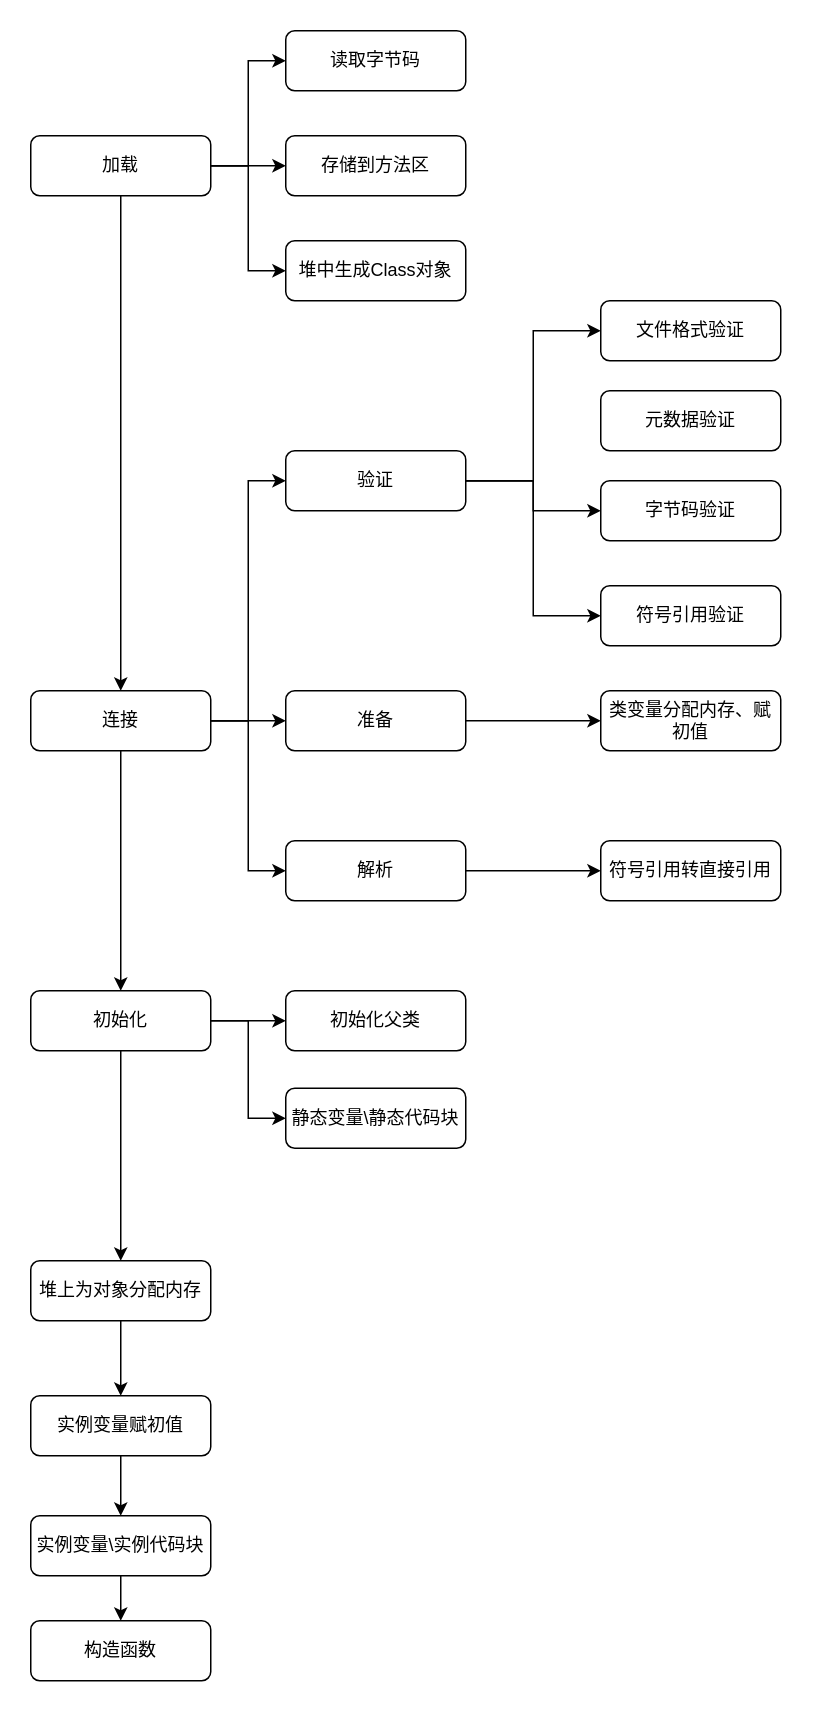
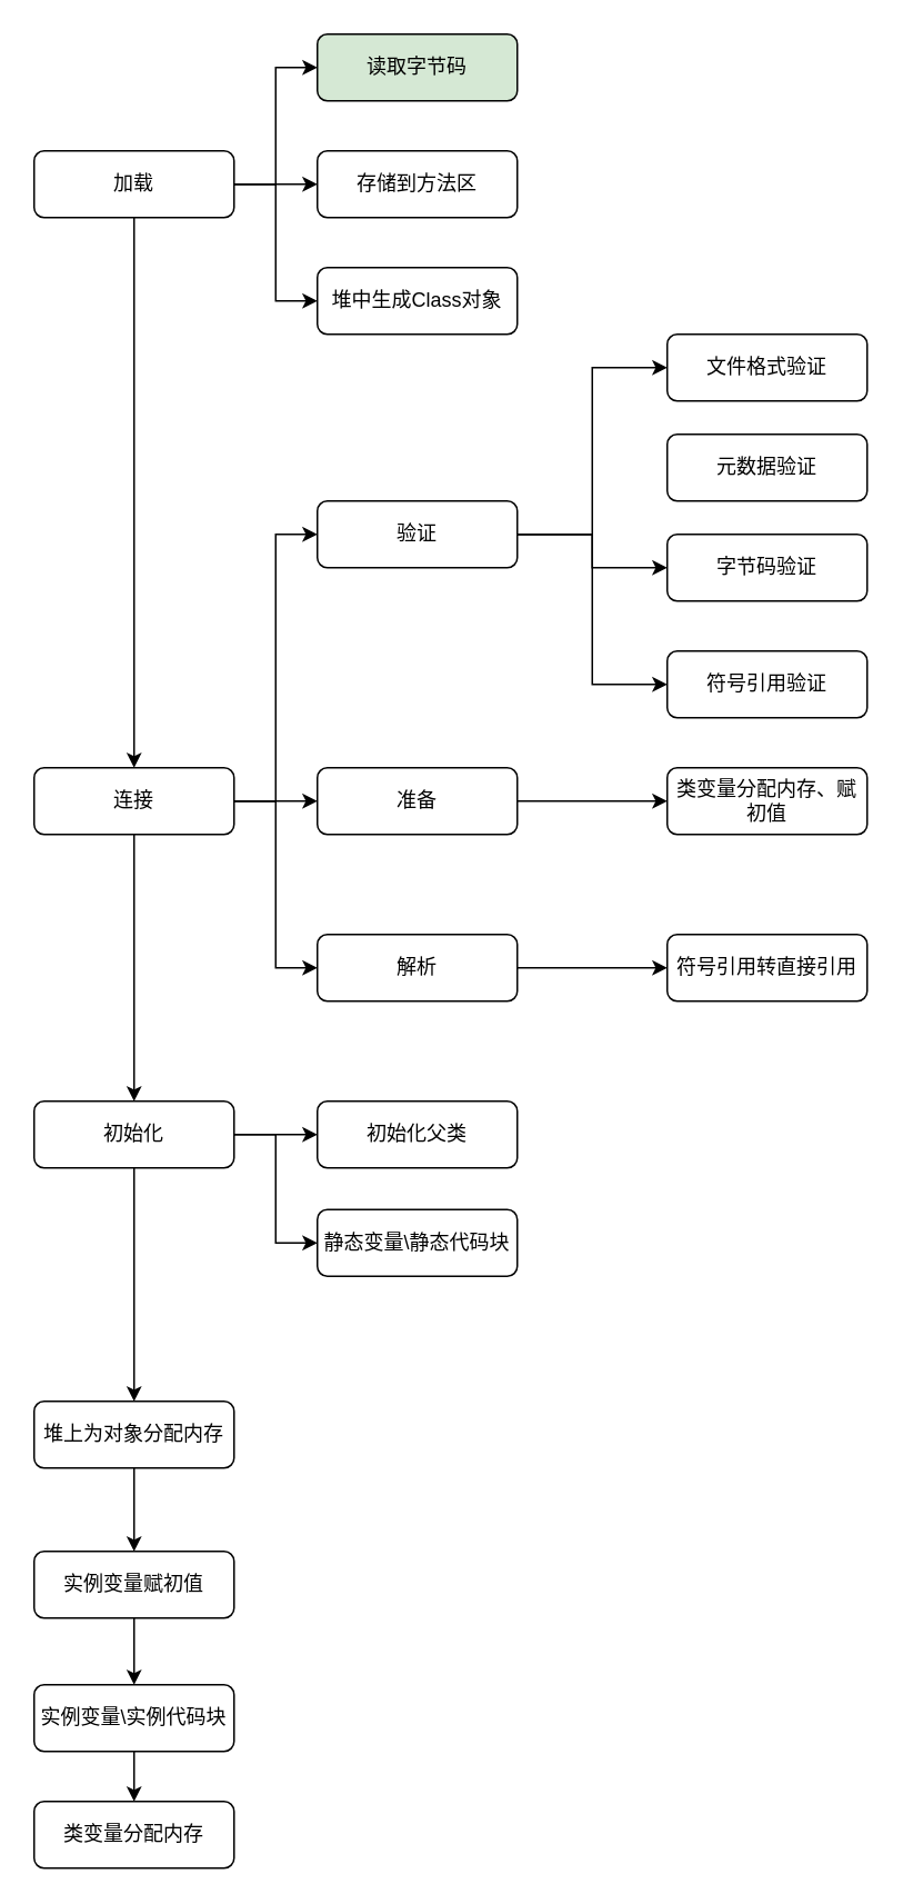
- <mxCell id="24" value="读取字节码" style="rounded=1;whiteSpace=wrap;html=1;fontSize=12;glass=0;strokeWidth=1;shadow=0;" vertex="1" parent="1"><mxGeometry x="190" y="20" width="120" height="40" as="geometry" /></mxCell>
+ <mxCell id="24" value="读取字节码" style="rounded=1;whiteSpace=wrap;html=1;fontSize=12;glass=0;strokeWidth=1;shadow=0;fillColor=#d5e8d4;" vertex="1" parent="1"><mxGeometry x="190" y="20" width="120" height="40" as="geometry" /></mxCell>
- <mxCell id="41" value="构造函数" style="rounded=1;whiteSpace=wrap;html=1;fontSize=12;glass=0;strokeWidth=1;shadow=0;" vertex="1" parent="1"><mxGeometry x="20" y="1080" width="120" height="40" as="geometry" /></mxCell>
+ <mxCell id="41" value="类变量分配内存" style="rounded=1;whiteSpace=wrap;html=1;fontSize=12;glass=0;strokeWidth=1;shadow=0;" vertex="1" parent="1"><mxGeometry x="20" y="1080" width="120" height="40" as="geometry" /></mxCell>
